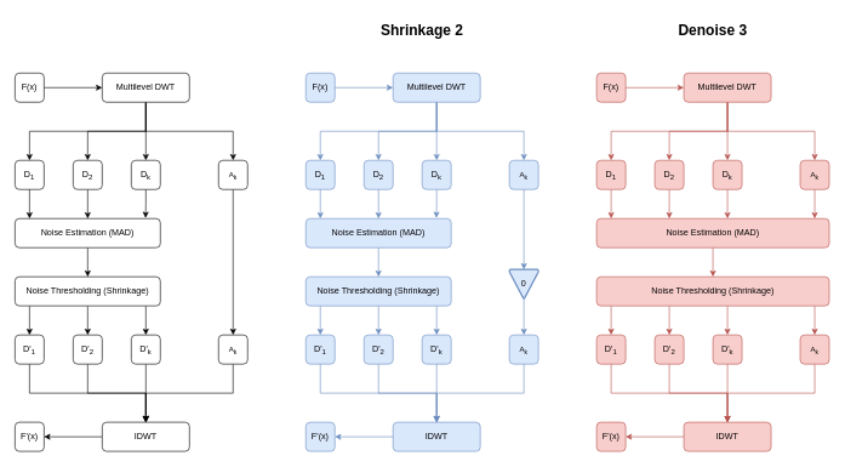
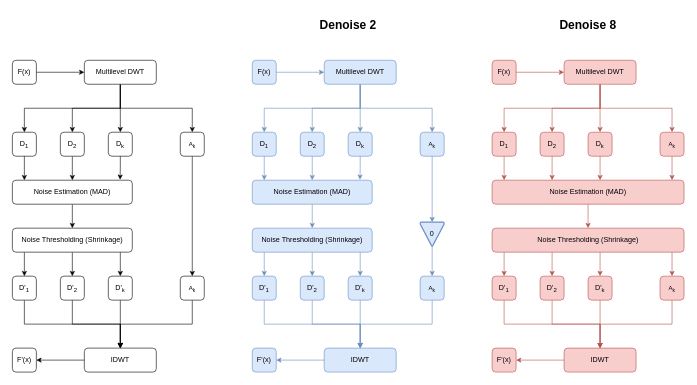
- <mxCell id="101" value="Shrinkage 2" style="text;html=1;align=center;verticalAlign=middle;whiteSpace=wrap;rounded=0;fontStyle=1;fontSize=20;" vertex="1" parent="1"><mxGeometry x="420" y="20" width="320" height="40" as="geometry" /></mxCell>
+ <mxCell id="101" value="Denoise 2" style="text;html=1;align=center;verticalAlign=middle;whiteSpace=wrap;rounded=0;fontStyle=1;fontSize=20;" vertex="1" parent="1"><mxGeometry x="420" y="20" width="320" height="40" as="geometry" /></mxCell>
- <mxCell id="102" value="Denoise 3" style="text;html=1;align=center;verticalAlign=middle;whiteSpace=wrap;rounded=0;fontStyle=1;fontSize=20;" vertex="1" parent="1"><mxGeometry x="820" y="20" width="320" height="40" as="geometry" /></mxCell>
+ <mxCell id="102" value="Denoise 8" style="text;html=1;align=center;verticalAlign=middle;whiteSpace=wrap;rounded=0;fontStyle=1;fontSize=20;" vertex="1" parent="1"><mxGeometry x="820" y="20" width="320" height="40" as="geometry" /></mxCell>
